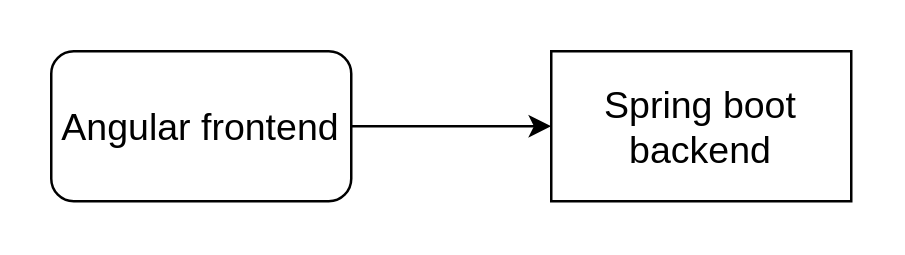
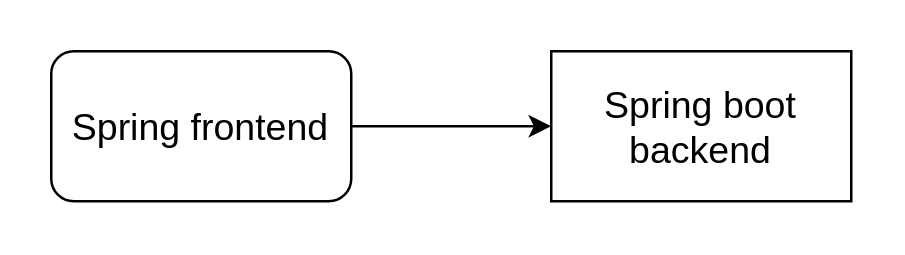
- <mxCell id="3" value="Angular frontend" style="rounded=1;whiteSpace=wrap;html=1;fontSize=15;" vertex="1" parent="1"><mxGeometry x="20" y="20" width="120" height="60" as="geometry" /></mxCell>
+ <mxCell id="3" value="Spring frontend" style="rounded=1;whiteSpace=wrap;html=1;fontSize=15;" vertex="1" parent="1"><mxGeometry x="20" y="20" width="120" height="60" as="geometry" /></mxCell>
